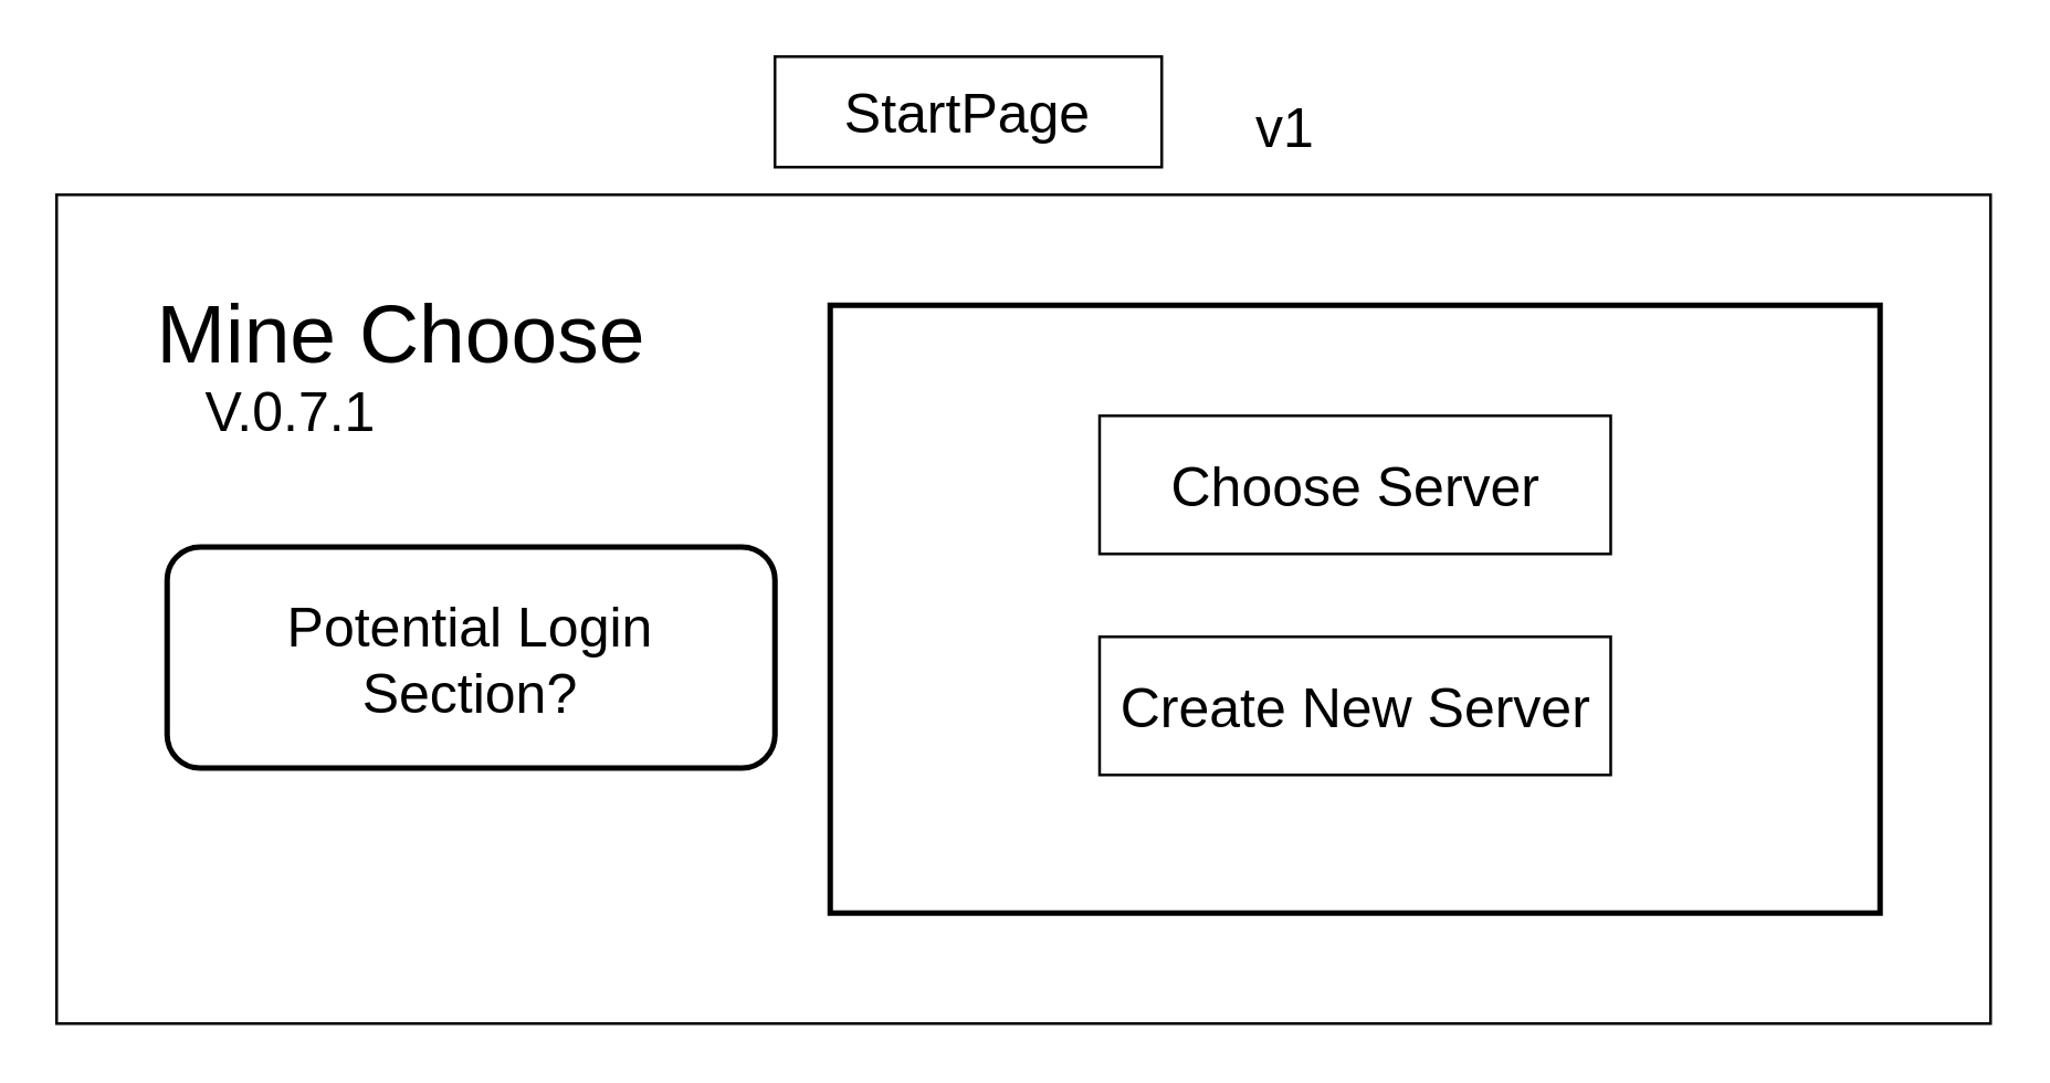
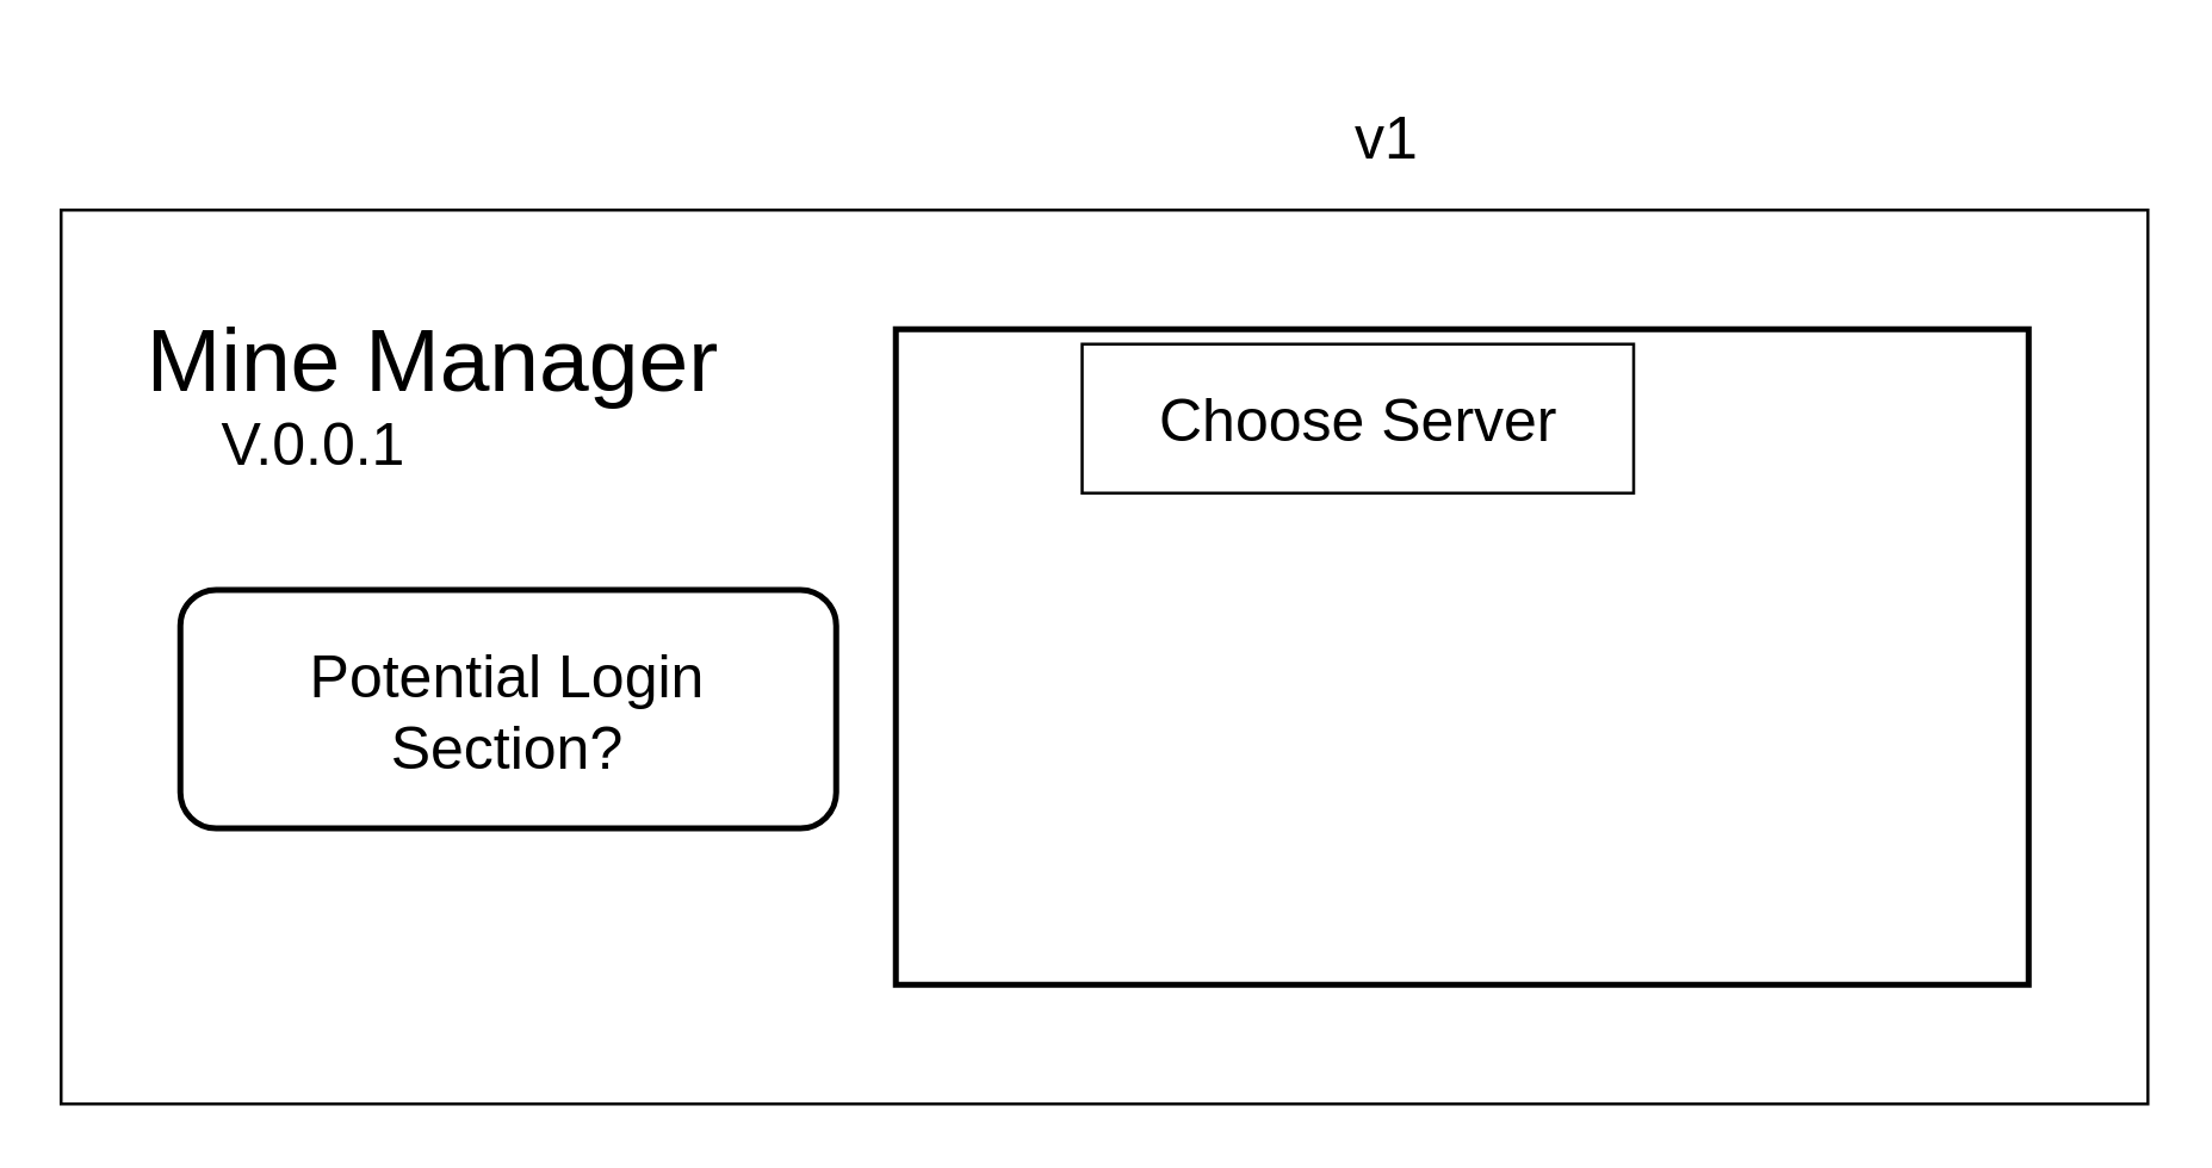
- <mxCell id="10" value="StartPage" style="text;html=1;strokeColor=default;fillColor=none;align=center;verticalAlign=middle;whiteSpace=wrap;rounded=0;fontSize=20;" vertex="1" parent="2"><mxGeometry x="260" width="140" height="40" as="geometry" /></mxCell>
- <mxCell id="4" value="&lt;font style=&quot;font-size: 30px&quot;&gt;Mine Choose&lt;/font&gt;" style="text;html=1;strokeColor=none;fillColor=none;align=center;verticalAlign=middle;whiteSpace=wrap;rounded=0;strokeWidth=2;" vertex="1" parent="2"><mxGeometry x="20" y="70" width="210" height="60" as="geometry" /></mxCell>
+ <mxCell id="4" value="&lt;font style=&quot;font-size: 30px&quot;&gt;Mine Manager&lt;/font&gt;" style="text;html=1;strokeColor=none;fillColor=none;align=center;verticalAlign=middle;whiteSpace=wrap;rounded=0;strokeWidth=2;" vertex="1" parent="2"><mxGeometry x="20" y="70" width="210" height="60" as="geometry" /></mxCell>
- <mxCell id="5" value="&lt;font style=&quot;font-size: 20px&quot;&gt;V.0.7.1&lt;/font&gt;" style="text;html=1;strokeColor=none;fillColor=none;align=center;verticalAlign=middle;whiteSpace=wrap;rounded=0;fontSize=30;" vertex="1" parent="2"><mxGeometry x="10" y="110" width="150" height="30" as="geometry" /></mxCell>
+ <mxCell id="5" value="&lt;font style=&quot;font-size: 20px&quot;&gt;V.0.0.1&lt;/font&gt;" style="text;html=1;strokeColor=none;fillColor=none;align=center;verticalAlign=middle;whiteSpace=wrap;rounded=0;fontSize=30;" vertex="1" parent="2"><mxGeometry x="10" y="110" width="150" height="30" as="geometry" /></mxCell>
- <mxCell id="7" value="Choose Server" style="text;html=1;strokeColor=default;fillColor=none;align=center;verticalAlign=middle;whiteSpace=wrap;rounded=0;fontSize=20;" vertex="1" parent="2"><mxGeometry x="377.5" y="130" width="185" height="50" as="geometry" /></mxCell>
+ <mxCell id="7" value="Choose Server" style="text;html=1;strokeColor=default;fillColor=none;align=center;verticalAlign=middle;whiteSpace=wrap;rounded=0;fontSize=20;" vertex="1" parent="2"><mxGeometry x="342.5" y="95" width="185" height="50" as="geometry" /></mxCell>
- <mxCell id="8" value="Create New Server" style="text;html=1;strokeColor=default;fillColor=none;align=center;verticalAlign=middle;whiteSpace=wrap;rounded=0;fontSize=20;" vertex="1" parent="2"><mxGeometry x="377.5" y="210" width="185" height="50" as="geometry" /></mxCell>
